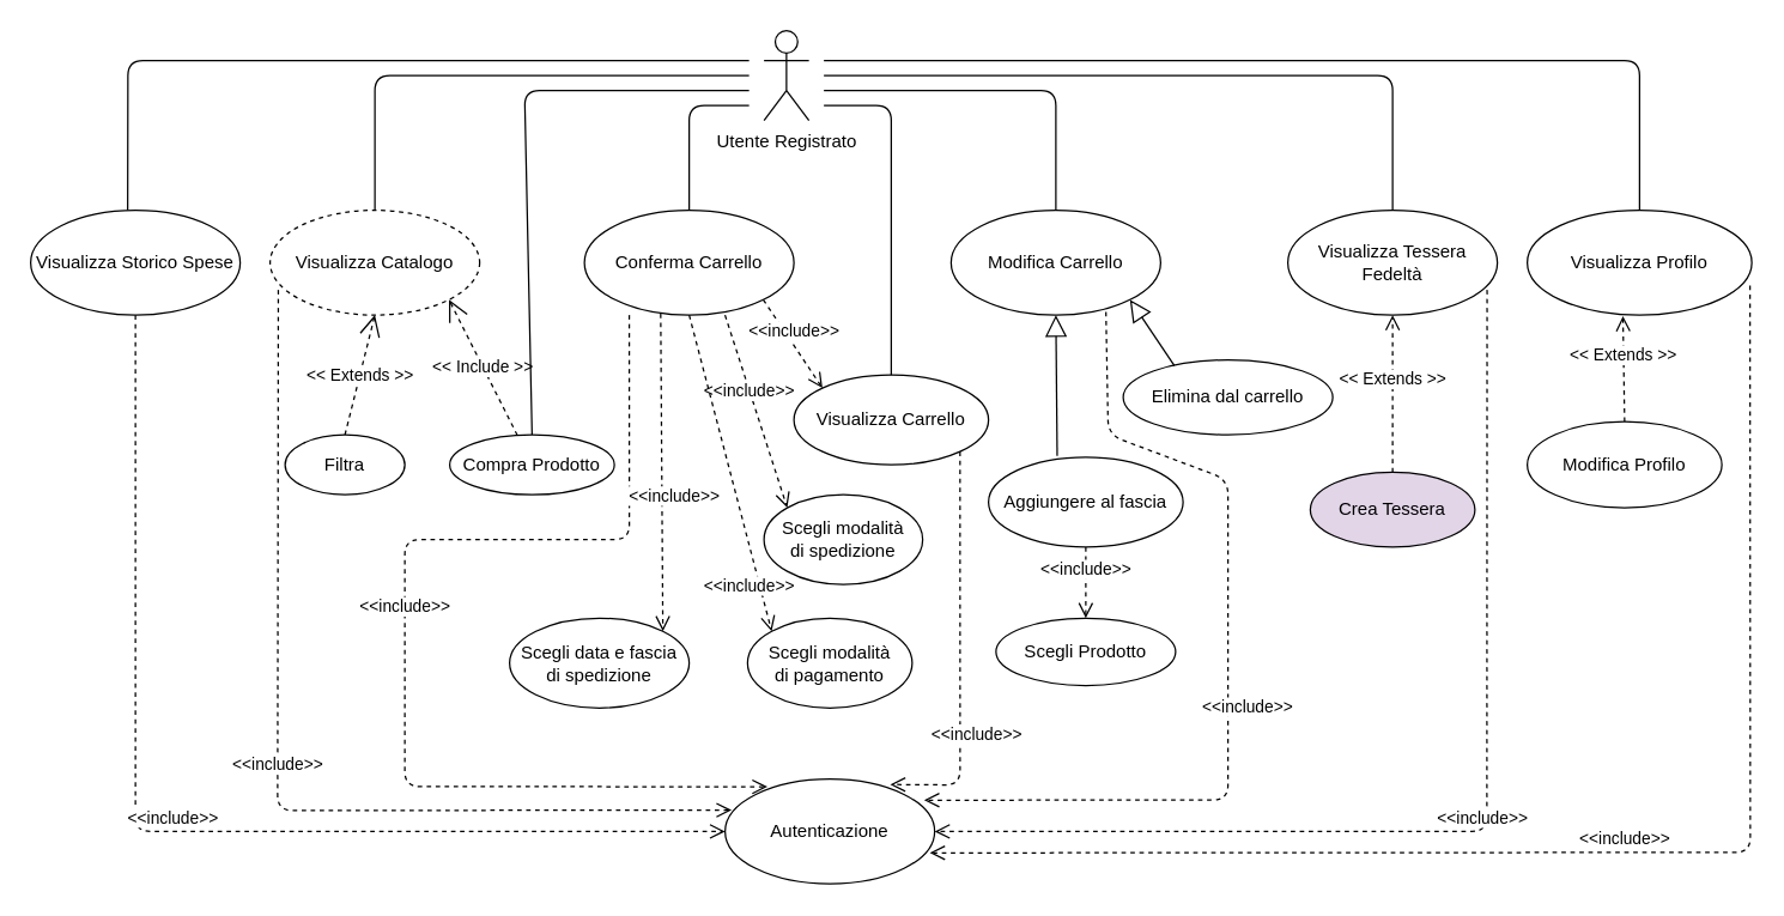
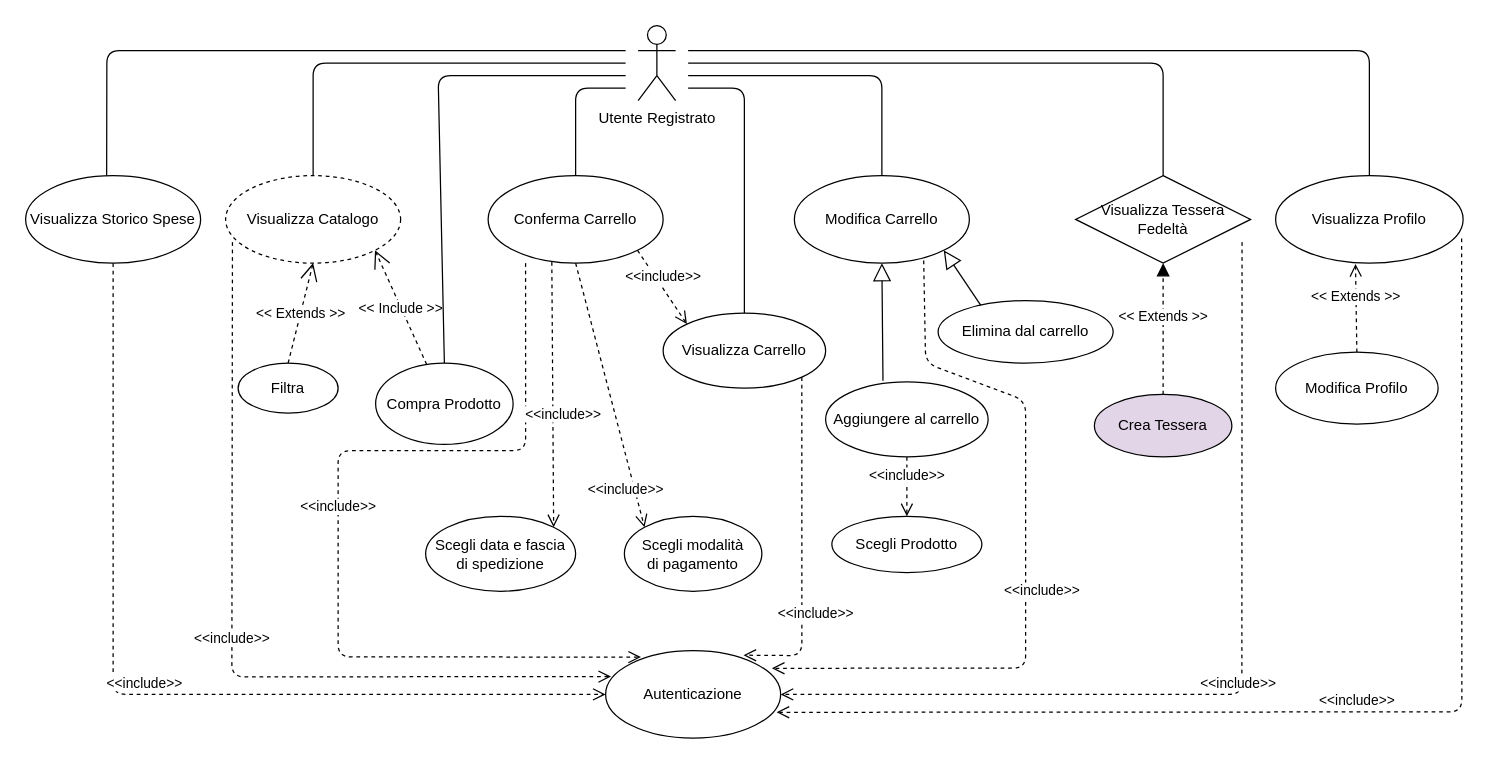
- <mxCell id="25" value="Visualizza Tessera Fedeltà" style="ellipse;whiteSpace=wrap;html=1;" parent="1" vertex="1"><mxGeometry x="860" y="140" width="140" height="70" as="geometry" /></mxCell>
+ <mxCell id="25" value="Visualizza Tessera Fedeltà" style="rhombus;whiteSpace=wrap;html=1;" parent="1" vertex="1"><mxGeometry x="860" y="140" width="140" height="70" as="geometry" /></mxCell>
- <mxCell id="27" value="&amp;lt;&amp;lt; Extends &amp;gt;&amp;gt;" style="html=1;verticalAlign=bottom;endArrow=open;dashed=1;endSize=8;entryX=0.5;entryY=1;entryDx=0;entryDy=0;" parent="1" source="26" target="25" edge="1"><mxGeometry relative="1" as="geometry"><mxPoint x="945" y="310" as="sourcePoint" /><mxPoint x="1070" y="-188.75" as="targetPoint" /></mxGeometry></mxCell>
+ <mxCell id="27" value="&amp;lt;&amp;lt; Extends &amp;gt;&amp;gt;" style="html=1;verticalAlign=bottom;endArrow=block;dashed=1;endSize=8;entryX=0.5;entryY=1;entryDx=0;entryDy=0;" parent="1" source="26" target="25" edge="1"><mxGeometry relative="1" as="geometry"><mxPoint x="945" y="310" as="sourcePoint" /><mxPoint x="1070" y="-188.75" as="targetPoint" /></mxGeometry></mxCell>
- <mxCell id="44" value="&amp;lt;&amp;lt;include&amp;gt;&amp;gt;" style="html=1;verticalAlign=bottom;endArrow=open;dashed=1;endSize=8;entryX=0;entryY=0;entryDx=0;entryDy=0;exitX=0.671;exitY=1;exitDx=0;exitDy=0;exitPerimeter=0;" edge="1" parent="1" source="10" target="11"><mxGeometry x="-0.083" y="-3" relative="1" as="geometry"><mxPoint x="519.497" y="209.749" as="sourcePoint" /><mxPoint x="559.038" y="268.787" as="targetPoint" /><mxPoint as="offset" /></mxGeometry></mxCell>
- <mxCell id="7" value="Compra Prodotto" style="ellipse;whiteSpace=wrap;html=1;" parent="1" vertex="1"><mxGeometry x="300" y="290" width="110" height="40" as="geometry" /></mxCell>
+ <mxCell id="7" value="Compra Prodotto" style="ellipse;whiteSpace=wrap;html=1;" parent="1" vertex="1"><mxGeometry x="300" y="290" width="110" height="65" as="geometry" /></mxCell>
- <mxCell id="18" value="Aggiungere al fascia" style="ellipse;whiteSpace=wrap;html=1;" parent="1" vertex="1"><mxGeometry x="660" y="305" width="130" height="60" as="geometry" /></mxCell>
+ <mxCell id="18" value="Aggiungere al carrello" style="ellipse;whiteSpace=wrap;html=1;" parent="1" vertex="1"><mxGeometry x="660" y="305" width="130" height="60" as="geometry" /></mxCell>
- <mxCell id="11" value="Scegli modalità&lt;br&gt;di spedizione" style="ellipse;whiteSpace=wrap;html=1;" parent="1" vertex="1"><mxGeometry x="510" y="330" width="106" height="60" as="geometry" /></mxCell>
